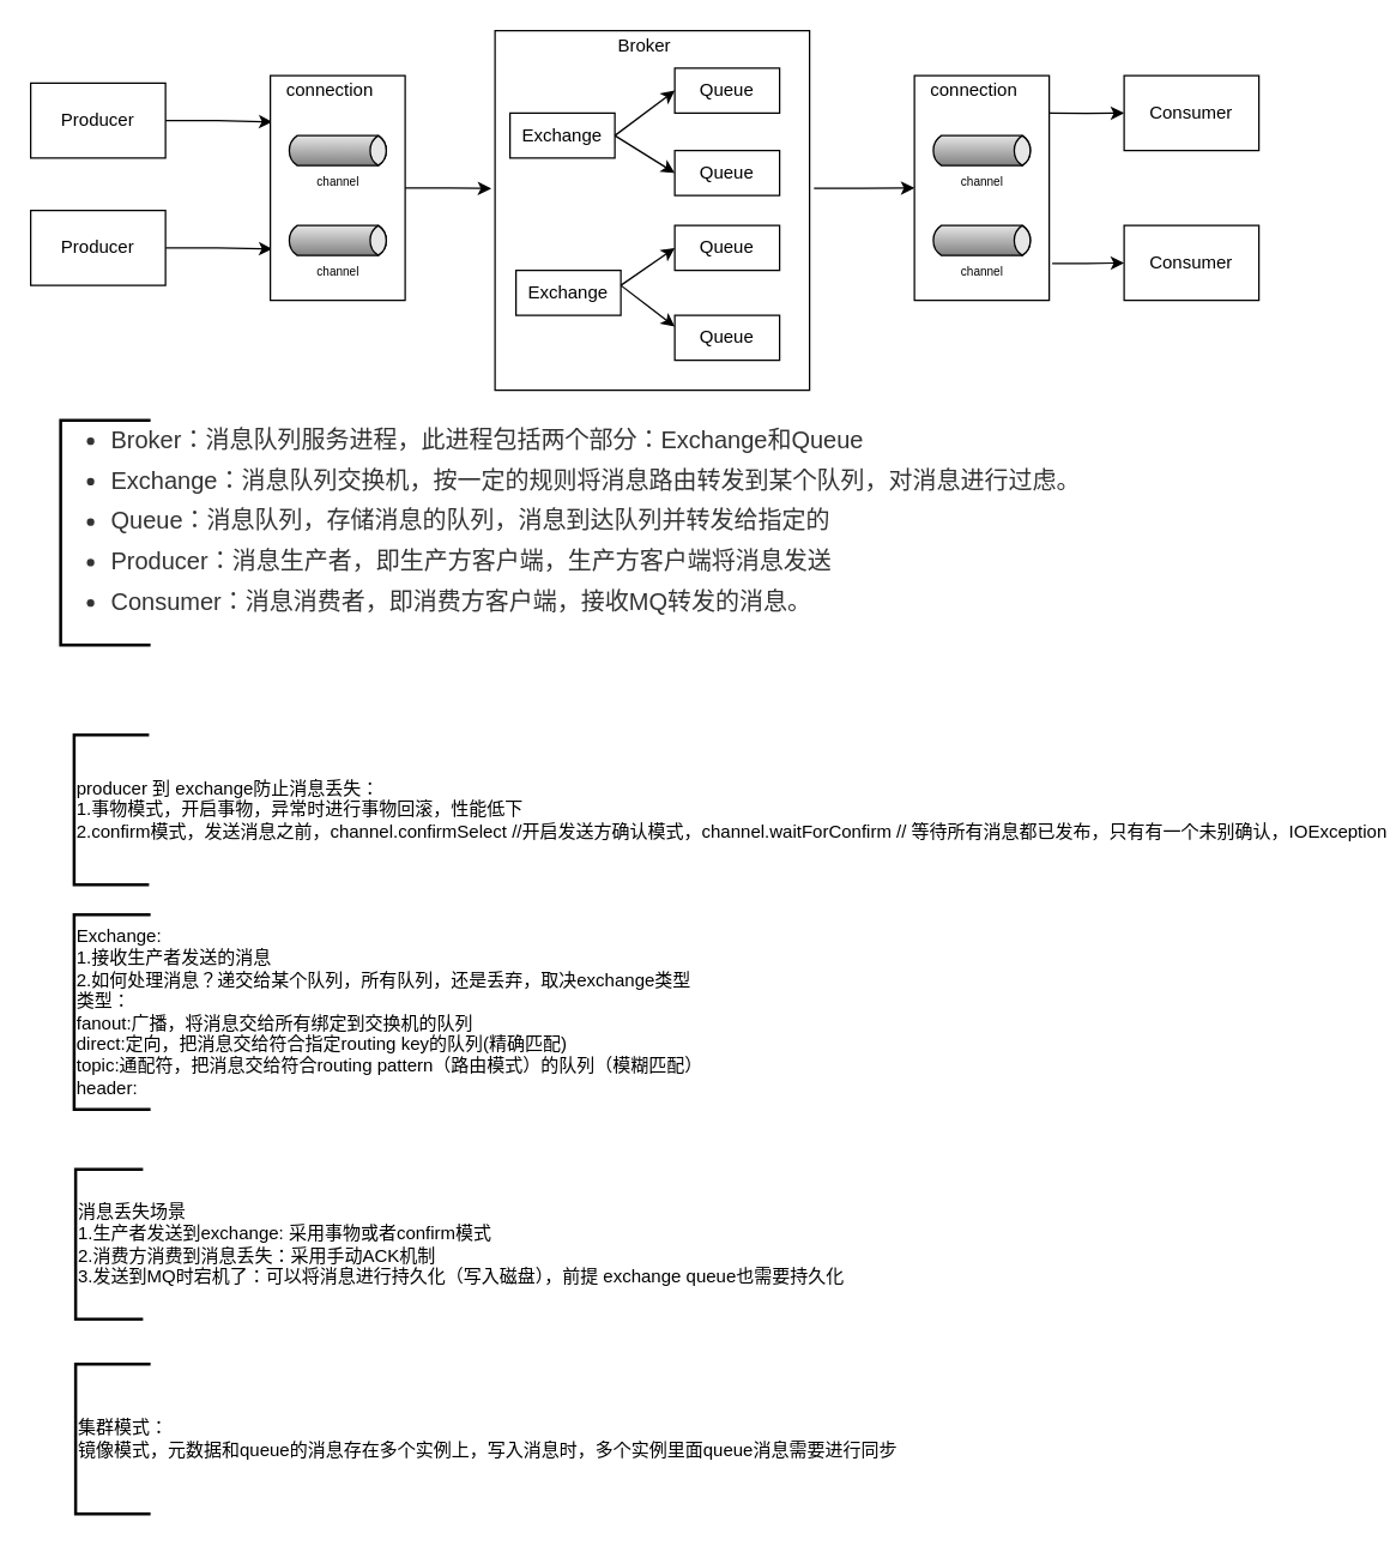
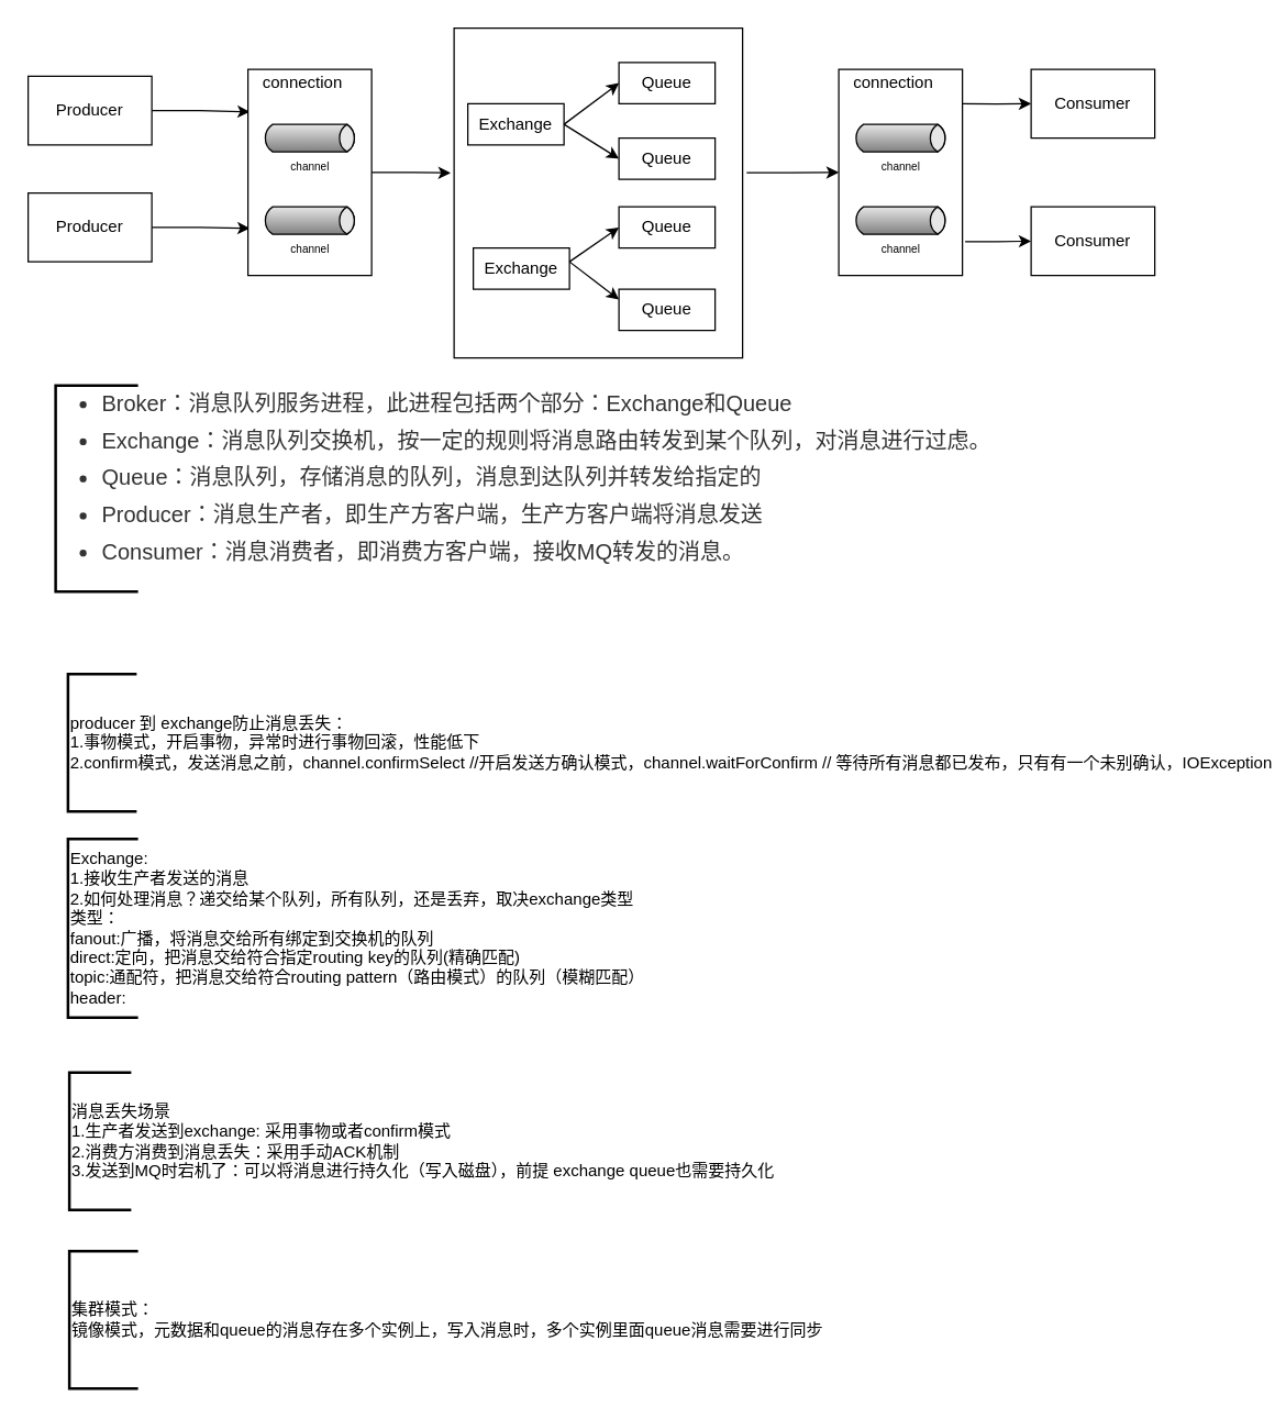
- <mxCell id="13" value="Broker&lt;br&gt;" style="text;html=1;strokeColor=none;fillColor=none;align=center;verticalAlign=middle;whiteSpace=wrap;rounded=0;" vertex="1" parent="1"><mxGeometry x="410" y="20" width="40" height="20" as="geometry" /></mxCell>
